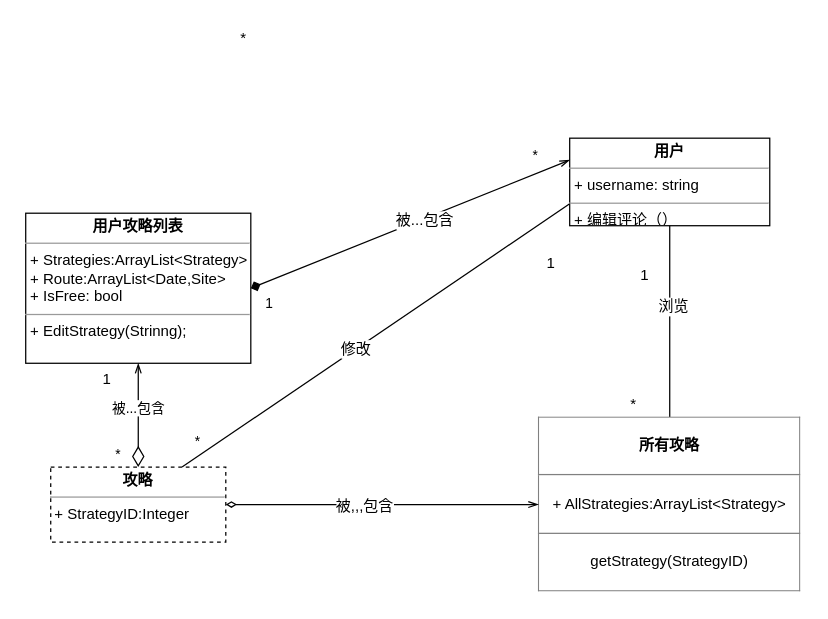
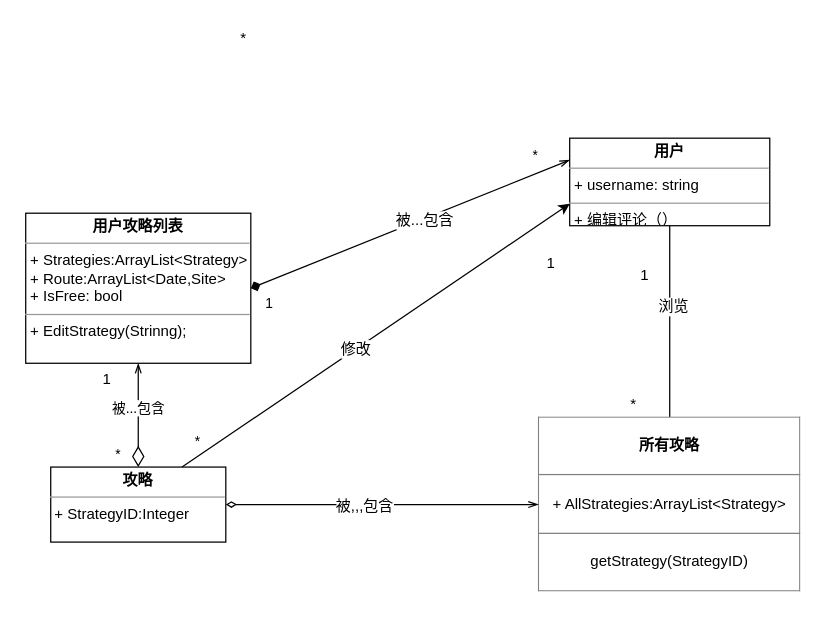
- <mxCell id="20" value="" style="endArrow=none;html=1;exitX=0.75;exitY=0;exitDx=0;exitDy=0;entryX=0;entryY=0.75;entryDx=0;entryDy=0;" edge="1" parent="19" source="4" target="2"><mxGeometry width="50" height="50" relative="1" as="geometry"><mxPoint x="-215" y="-140" as="sourcePoint" /><mxPoint x="-165" y="-190" as="targetPoint" /></mxGeometry></mxCell>
+ <mxCell id="20" value="" style="endArrow=classic;html=1;exitX=0.75;exitY=0;exitDx=0;exitDy=0;entryX=0;entryY=0.75;entryDx=0;entryDy=0;" edge="1" parent="19" source="4" target="2"><mxGeometry width="50" height="50" relative="1" as="geometry"><mxPoint x="-215" y="-140" as="sourcePoint" /><mxPoint x="-165" y="-190" as="targetPoint" /></mxGeometry></mxCell>
- <mxCell id="4" value="&lt;p style=&quot;margin: 0px ; margin-top: 4px ; text-align: center&quot;&gt;&lt;b&gt;攻略&lt;/b&gt;&lt;/p&gt;&lt;hr size=&quot;1&quot;&gt;&lt;div style=&quot;height: 2px&quot;&gt;&amp;nbsp;+ StrategyID:Integer&lt;/div&gt;" style="verticalAlign=top;align=left;overflow=fill;fontSize=12;fontFamily=Helvetica;html=1;dashed=1;" parent="1" vertex="1"><mxGeometry x="40" y="373" width="140" height="60" as="geometry" /></mxCell>
+ <mxCell id="4" value="&lt;p style=&quot;margin: 0px ; margin-top: 4px ; text-align: center&quot;&gt;&lt;b&gt;攻略&lt;/b&gt;&lt;/p&gt;&lt;hr size=&quot;1&quot;&gt;&lt;div style=&quot;height: 2px&quot;&gt;&amp;nbsp;+ StrategyID:Integer&lt;/div&gt;" style="verticalAlign=top;align=left;overflow=fill;fontSize=12;fontFamily=Helvetica;html=1;" parent="1" vertex="1"><mxGeometry x="40" y="373" width="140" height="60" as="geometry" /></mxCell>
